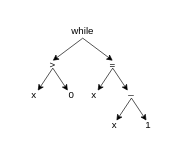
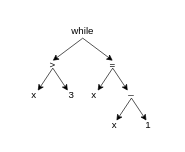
- <mxCell id="10" value="&lt;font style=&quot;font-size: 13px;&quot;&gt;0&lt;/font&gt;" style="text;html=1;strokeColor=none;fillColor=none;align=center;verticalAlign=middle;whiteSpace=wrap;rounded=0;strokeWidth=0.9;" vertex="1" parent="1"><mxGeometry x="80" y="120" width="30" height="10" as="geometry" /></mxCell>
+ <mxCell id="10" value="&lt;font style=&quot;font-size: 13px;&quot;&gt;3&lt;/font&gt;" style="text;html=1;strokeColor=none;fillColor=none;align=center;verticalAlign=middle;whiteSpace=wrap;rounded=0;strokeWidth=0.9;" vertex="1" parent="1"><mxGeometry x="80" y="120" width="30" height="10" as="geometry" /></mxCell>
